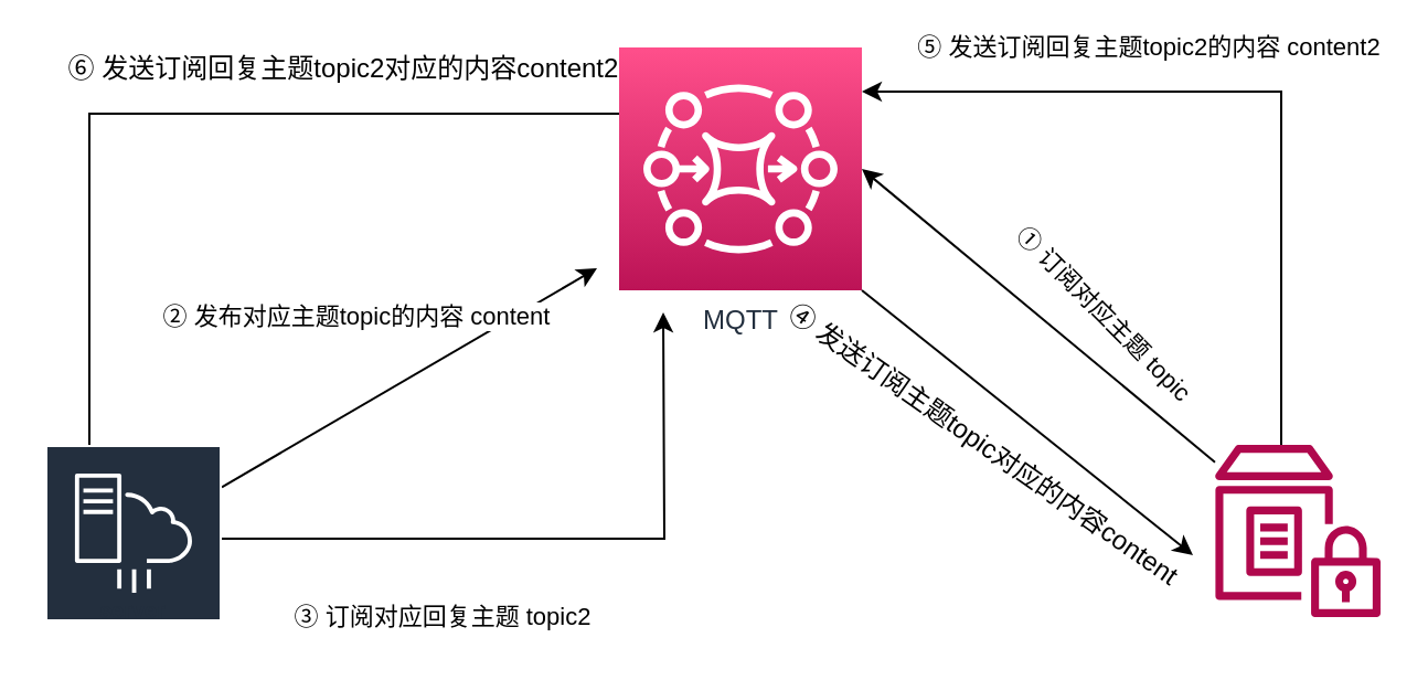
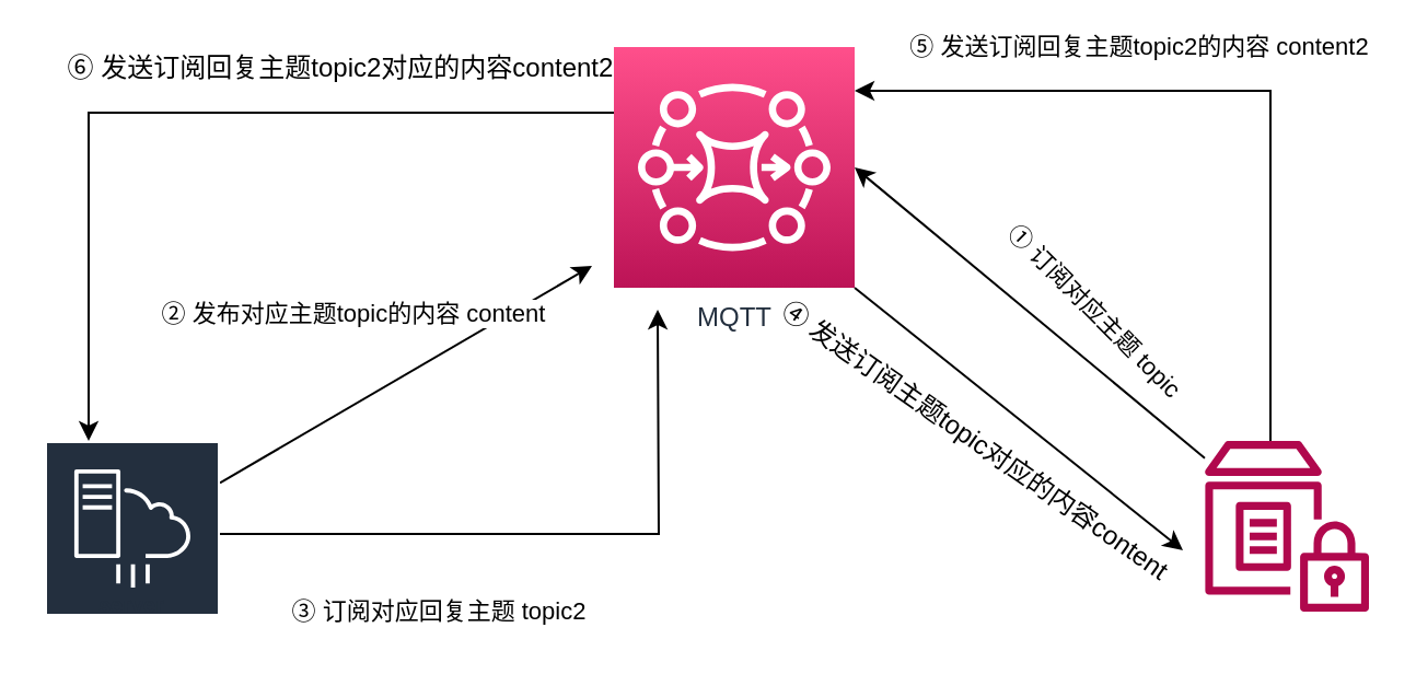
- <mxCell id="3" style="edgeStyle=orthogonalEdgeStyle;rounded=0;orthogonalLoop=1;jettySize=auto;html=1;endArrow=none;" edge="1" parent="1" source="4" target="8"><mxGeometry relative="1" as="geometry"><Array as="points"><mxPoint x="40" y="51" /></Array></mxGeometry></mxCell>
+ <mxCell id="3" style="edgeStyle=orthogonalEdgeStyle;rounded=0;orthogonalLoop=1;jettySize=auto;html=1;" edge="1" parent="1" source="4" target="8"><mxGeometry relative="1" as="geometry"><Array as="points"><mxPoint x="40" y="51" /></Array></mxGeometry></mxCell>
